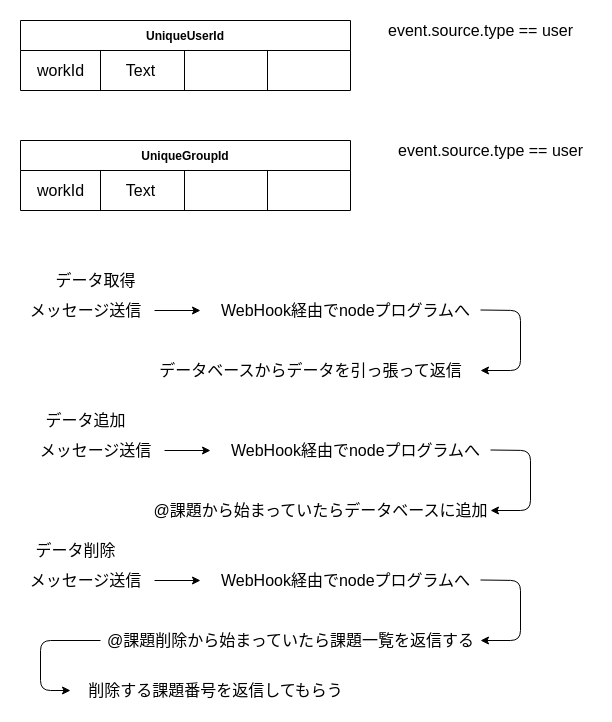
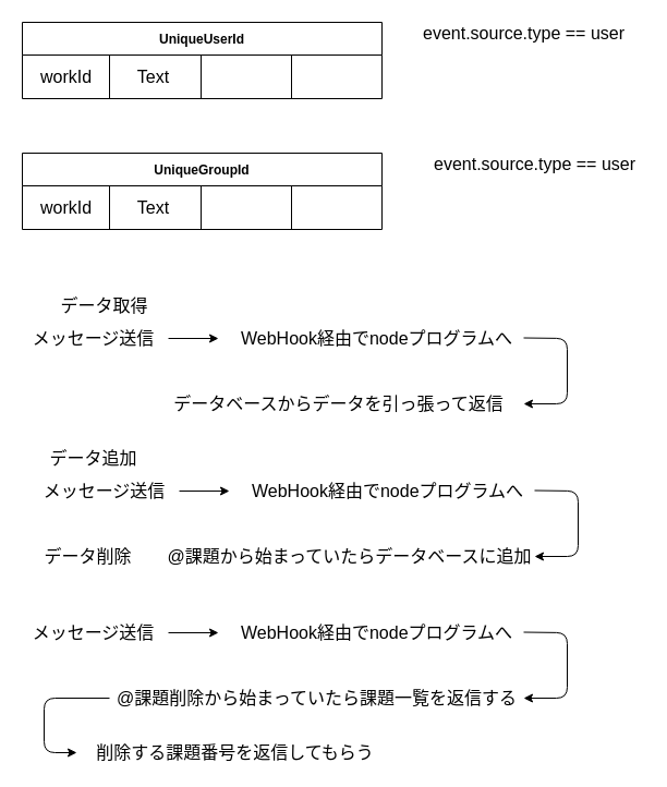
- <mxCell id="37" value="データ削除" style="text;html=1;resizable=0;autosize=1;align=center;verticalAlign=middle;points=[];fillColor=none;strokeColor=none;rounded=0;fontSize=16;" vertex="1" parent="1"><mxGeometry x="25" y="540" width="100" height="20" as="geometry" /></mxCell>
+ <mxCell id="37" value="データ削除" style="text;html=1;resizable=0;autosize=1;align=center;verticalAlign=middle;points=[];fillColor=none;strokeColor=none;rounded=0;fontSize=16;" vertex="1" parent="1"><mxGeometry x="30" y="500" width="100" height="20" as="geometry" /></mxCell>
